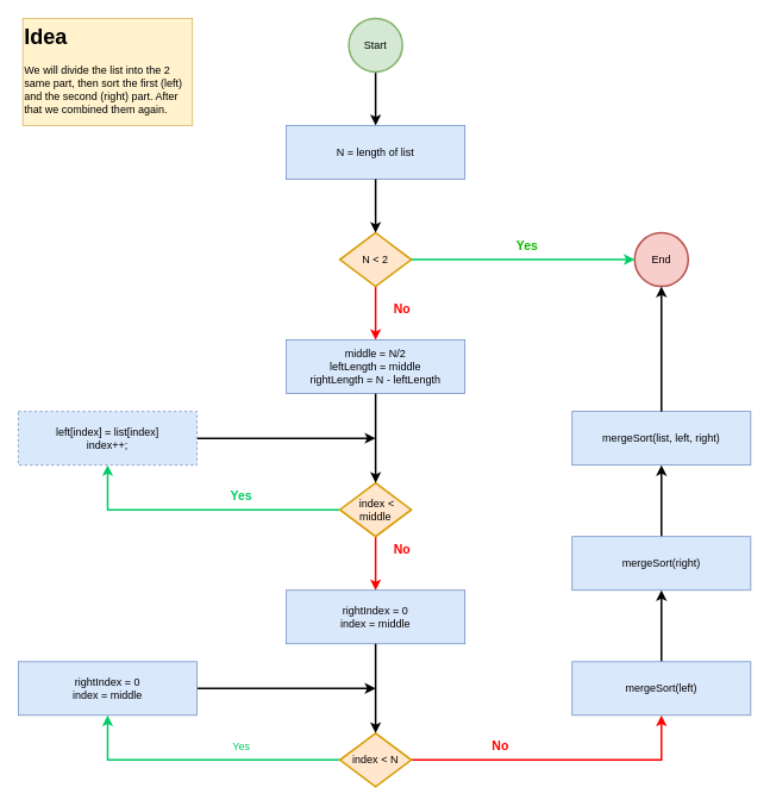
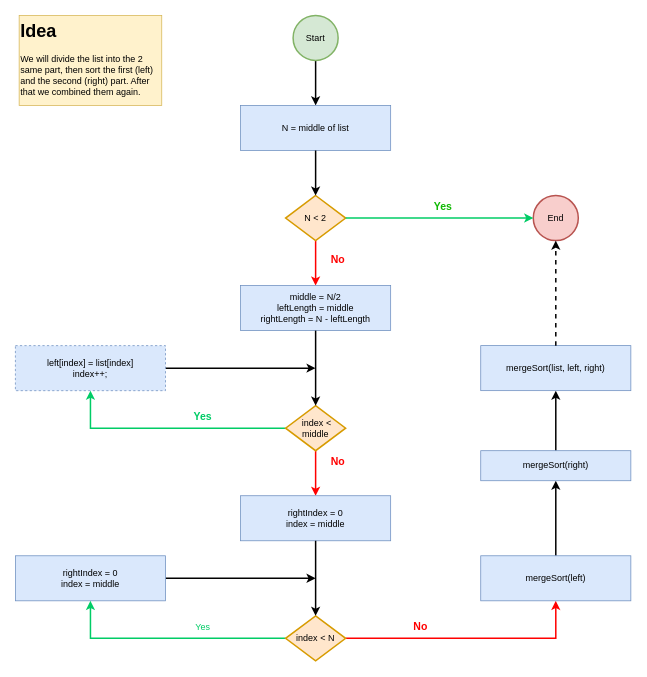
- <mxCell id="4" value="N = length of list" style="rounded=0;whiteSpace=wrap;html=1;fillColor=#dae8fc;strokeColor=#6c8ebf;" vertex="1" parent="1"><mxGeometry x="320" y="140" width="200" height="60" as="geometry" /></mxCell>
+ <mxCell id="4" value="N = middle of list" style="rounded=0;whiteSpace=wrap;html=1;fillColor=#dae8fc;strokeColor=#6c8ebf;" vertex="1" parent="1"><mxGeometry x="320" y="140" width="200" height="60" as="geometry" /></mxCell>
- <mxCell id="35" style="edgeStyle=orthogonalEdgeStyle;rounded=0;orthogonalLoop=1;jettySize=auto;html=1;exitX=0.5;exitY=0;exitDx=0;exitDy=0;entryX=0.5;entryY=1;entryDx=0;entryDy=0;entryPerimeter=0;strokeWidth=2;" edge="1" parent="1" source="34" target="8"><mxGeometry relative="1" as="geometry" /></mxCell>
+ <mxCell id="35" style="edgeStyle=orthogonalEdgeStyle;rounded=0;orthogonalLoop=1;jettySize=auto;html=1;exitX=0.5;exitY=0;exitDx=0;exitDy=0;entryX=0.5;entryY=1;entryDx=0;entryDy=0;entryPerimeter=0;strokeWidth=2;dashed=1;" edge="1" parent="1" source="34" target="8"><mxGeometry relative="1" as="geometry" /></mxCell>
- <mxCell id="33" value="mergeSort(right)" style="rounded=0;whiteSpace=wrap;html=1;align=center;fillColor=#dae8fc;strokeColor=#6c8ebf;" vertex="1" parent="1"><mxGeometry x="640" y="600" width="200" height="60" as="geometry" /></mxCell>
+ <mxCell id="33" value="mergeSort(right)" style="rounded=0;whiteSpace=wrap;html=1;align=center;fillColor=#dae8fc;strokeColor=#6c8ebf;" vertex="1" parent="1"><mxGeometry x="640" y="600" width="200" height="40" as="geometry" /></mxCell>
